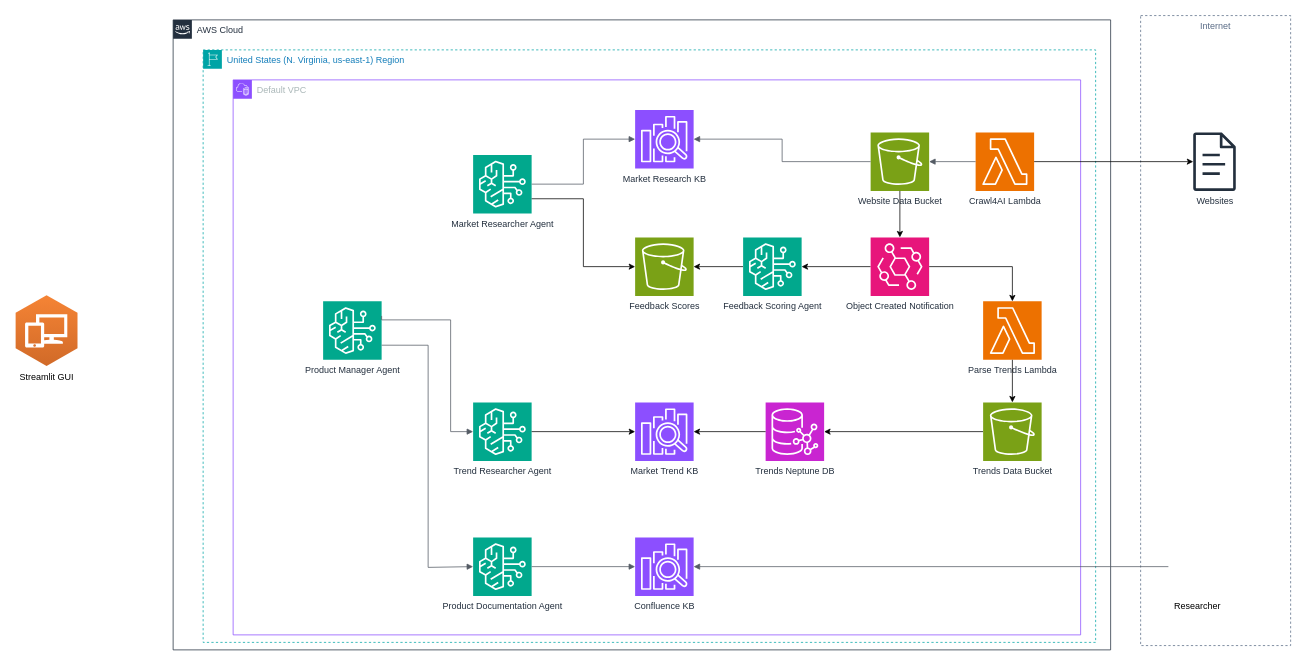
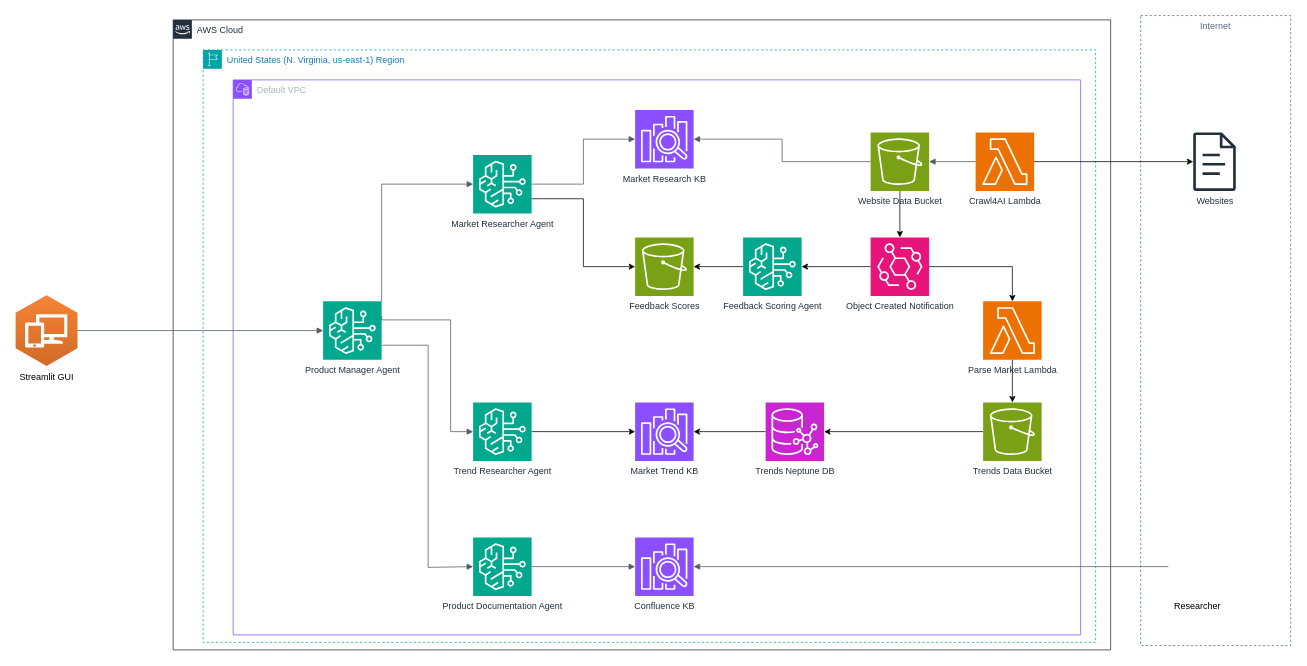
+ <mxCell id="7" value="" style="edgeStyle=orthogonalEdgeStyle;html=1;endArrow=block;elbow=vertical;startArrow=none;endFill=1;strokeColor=#545B64;rounded=0;entryX=0;entryY=0.5;entryDx=0;entryDy=0;entryPerimeter=0;exitX=1;exitY=0;exitDx=0;exitDy=0;exitPerimeter=0;" edge="1" parent="4" source="5" target="6"><mxGeometry width="100" relative="1" as="geometry"><mxPoint x="-187" y="204" as="sourcePoint" /><mxPoint x="140" y="204" as="targetPoint" /></mxGeometry></mxCell>
+ <mxCell id="37" value="" style="edgeStyle=orthogonalEdgeStyle;html=1;endArrow=block;elbow=vertical;startArrow=none;endFill=1;strokeColor=#545B64;rounded=0;entryX=0;entryY=0.5;entryDx=0;entryDy=0;entryPerimeter=0;exitX=1;exitY=0.5;exitDx=0;exitDy=0;exitPerimeter=0;" edge="1" parent="1" source="36" target="5"><mxGeometry width="100" relative="1" as="geometry"><mxPoint x="81" y="164" as="sourcePoint" /><mxPoint x="81" y="263" as="targetPoint" /></mxGeometry></mxCell>
- <mxCell id="24" value="Parse Trends Lambda" style="sketch=0;points=[[0,0,0],[0.25,0,0],[0.5,0,0],[0.75,0,0],[1,0,0],[0,1,0],[0.25,1,0],[0.5,1,0],[0.75,1,0],[1,1,0],[0,0.25,0],[0,0.5,0],[0,0.75,0],[1,0.25,0],[1,0.5,0],[1,0.75,0]];outlineConnect=0;fontColor=#232F3E;fillColor=#ED7100;strokeColor=#ffffff;dashed=0;verticalLabelPosition=bottom;verticalAlign=top;align=center;html=1;fontSize=12;fontStyle=0;aspect=fixed;shape=mxgraph.aws4.resourceIcon;resIcon=mxgraph.aws4.lambda;" vertex="1" parent="4"><mxGeometry x="1000" y="295.25" width="78" height="78" as="geometry" /></mxCell>
+ <mxCell id="24" value="Parse Market Lambda" style="sketch=0;points=[[0,0,0],[0.25,0,0],[0.5,0,0],[0.75,0,0],[1,0,0],[0,1,0],[0.25,1,0],[0.5,1,0],[0.75,1,0],[1,1,0],[0,0.25,0],[0,0.5,0],[0,0.75,0],[1,0.25,0],[1,0.5,0],[1,0.75,0]];outlineConnect=0;fontColor=#232F3E;fillColor=#ED7100;strokeColor=#ffffff;dashed=0;verticalLabelPosition=bottom;verticalAlign=top;align=center;html=1;fontSize=12;fontStyle=0;aspect=fixed;shape=mxgraph.aws4.resourceIcon;resIcon=mxgraph.aws4.lambda;" vertex="1" parent="4"><mxGeometry x="1000" y="295.25" width="78" height="78" as="geometry" /></mxCell>
